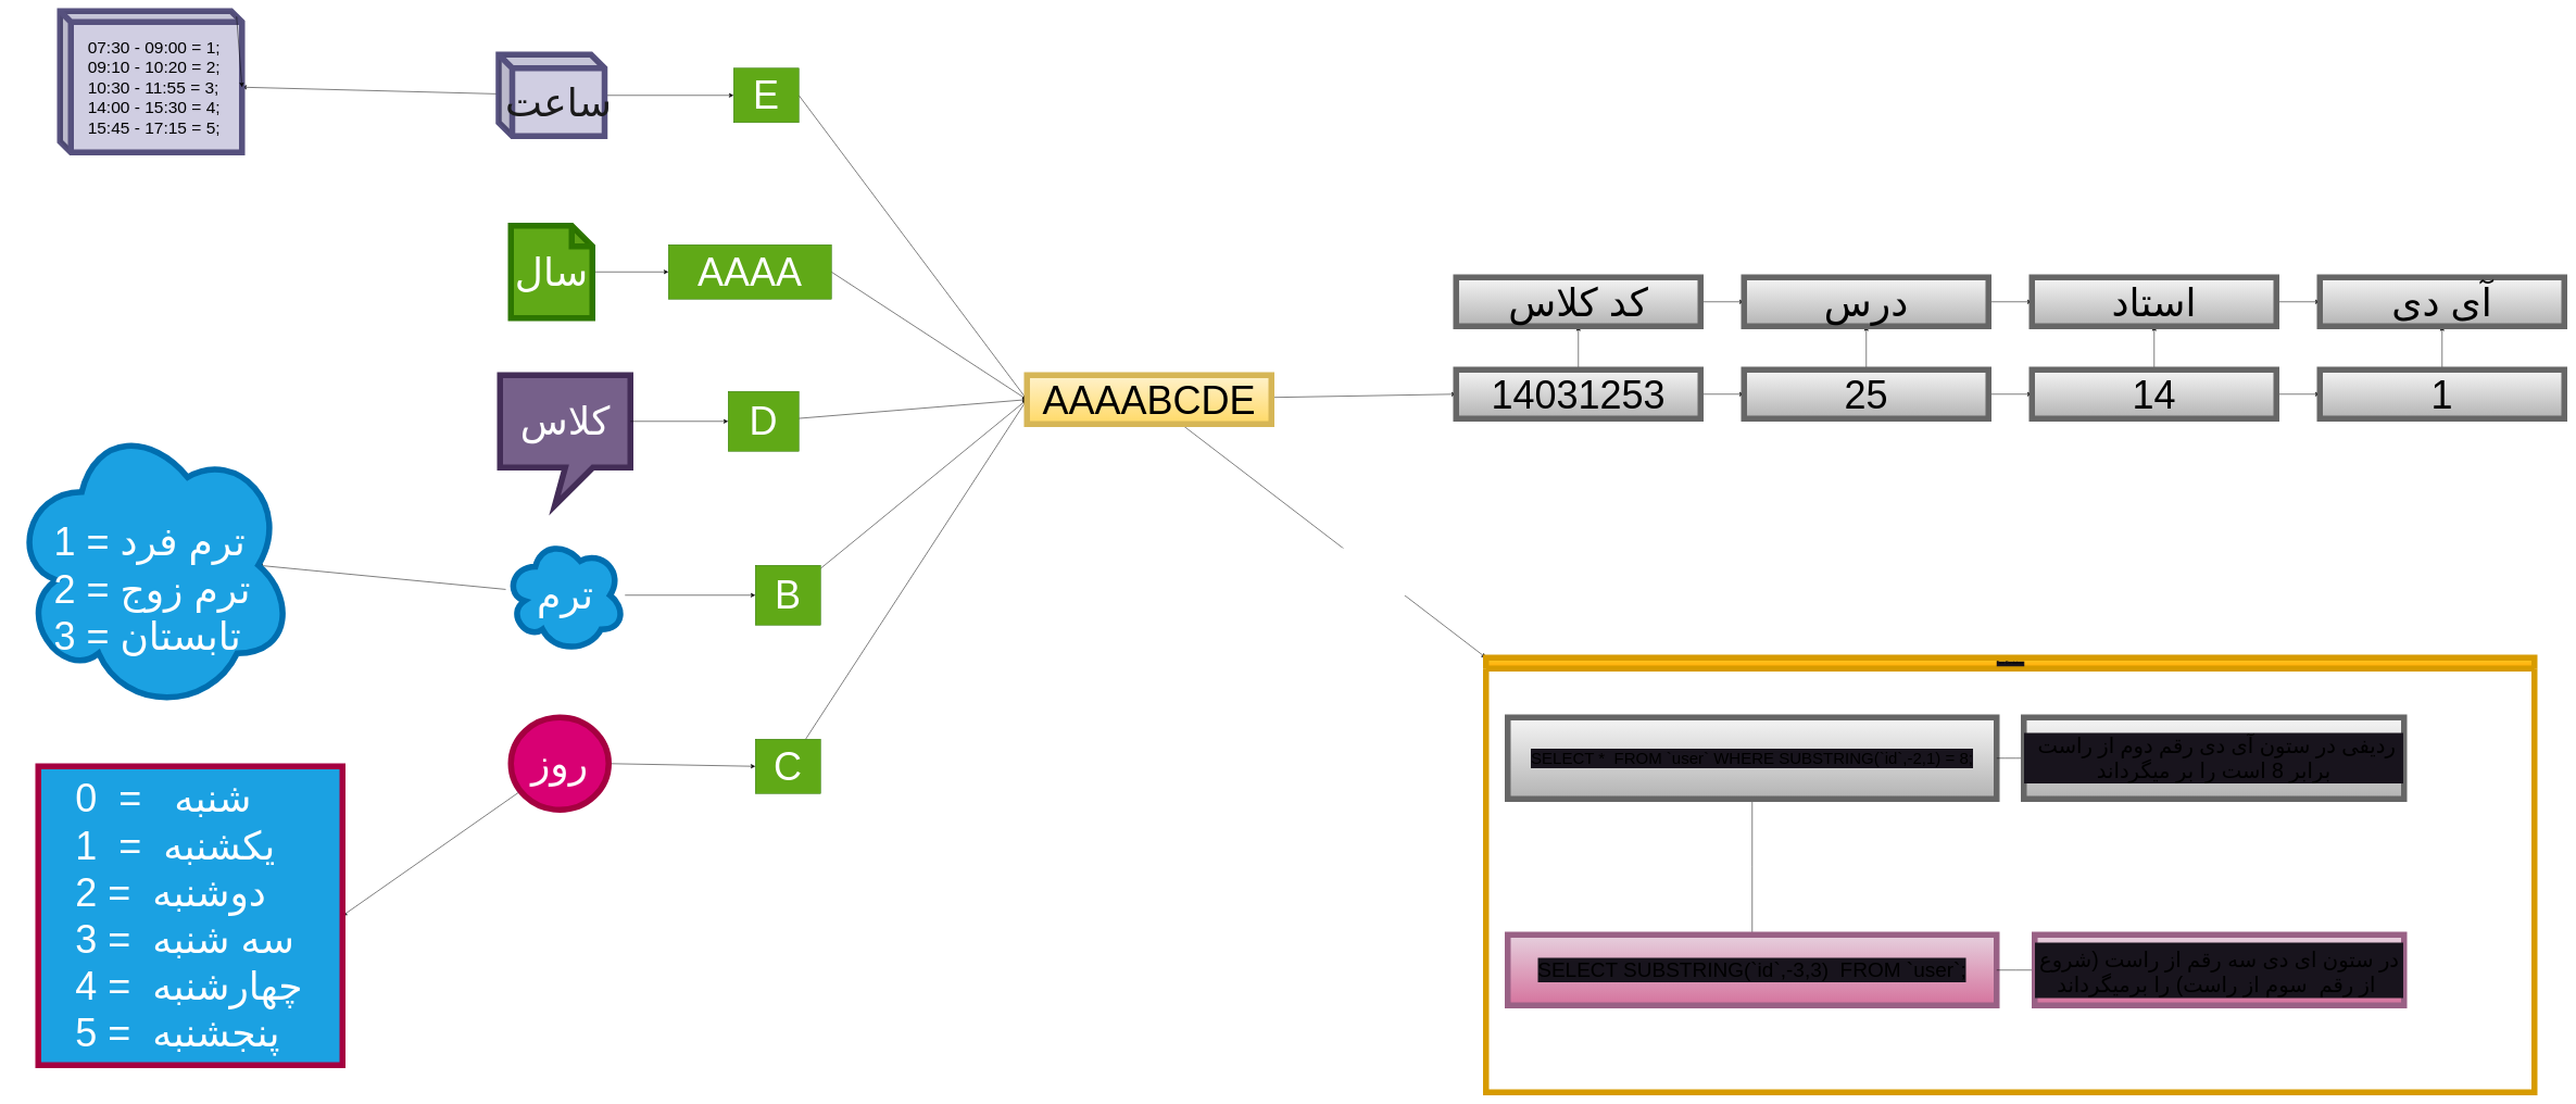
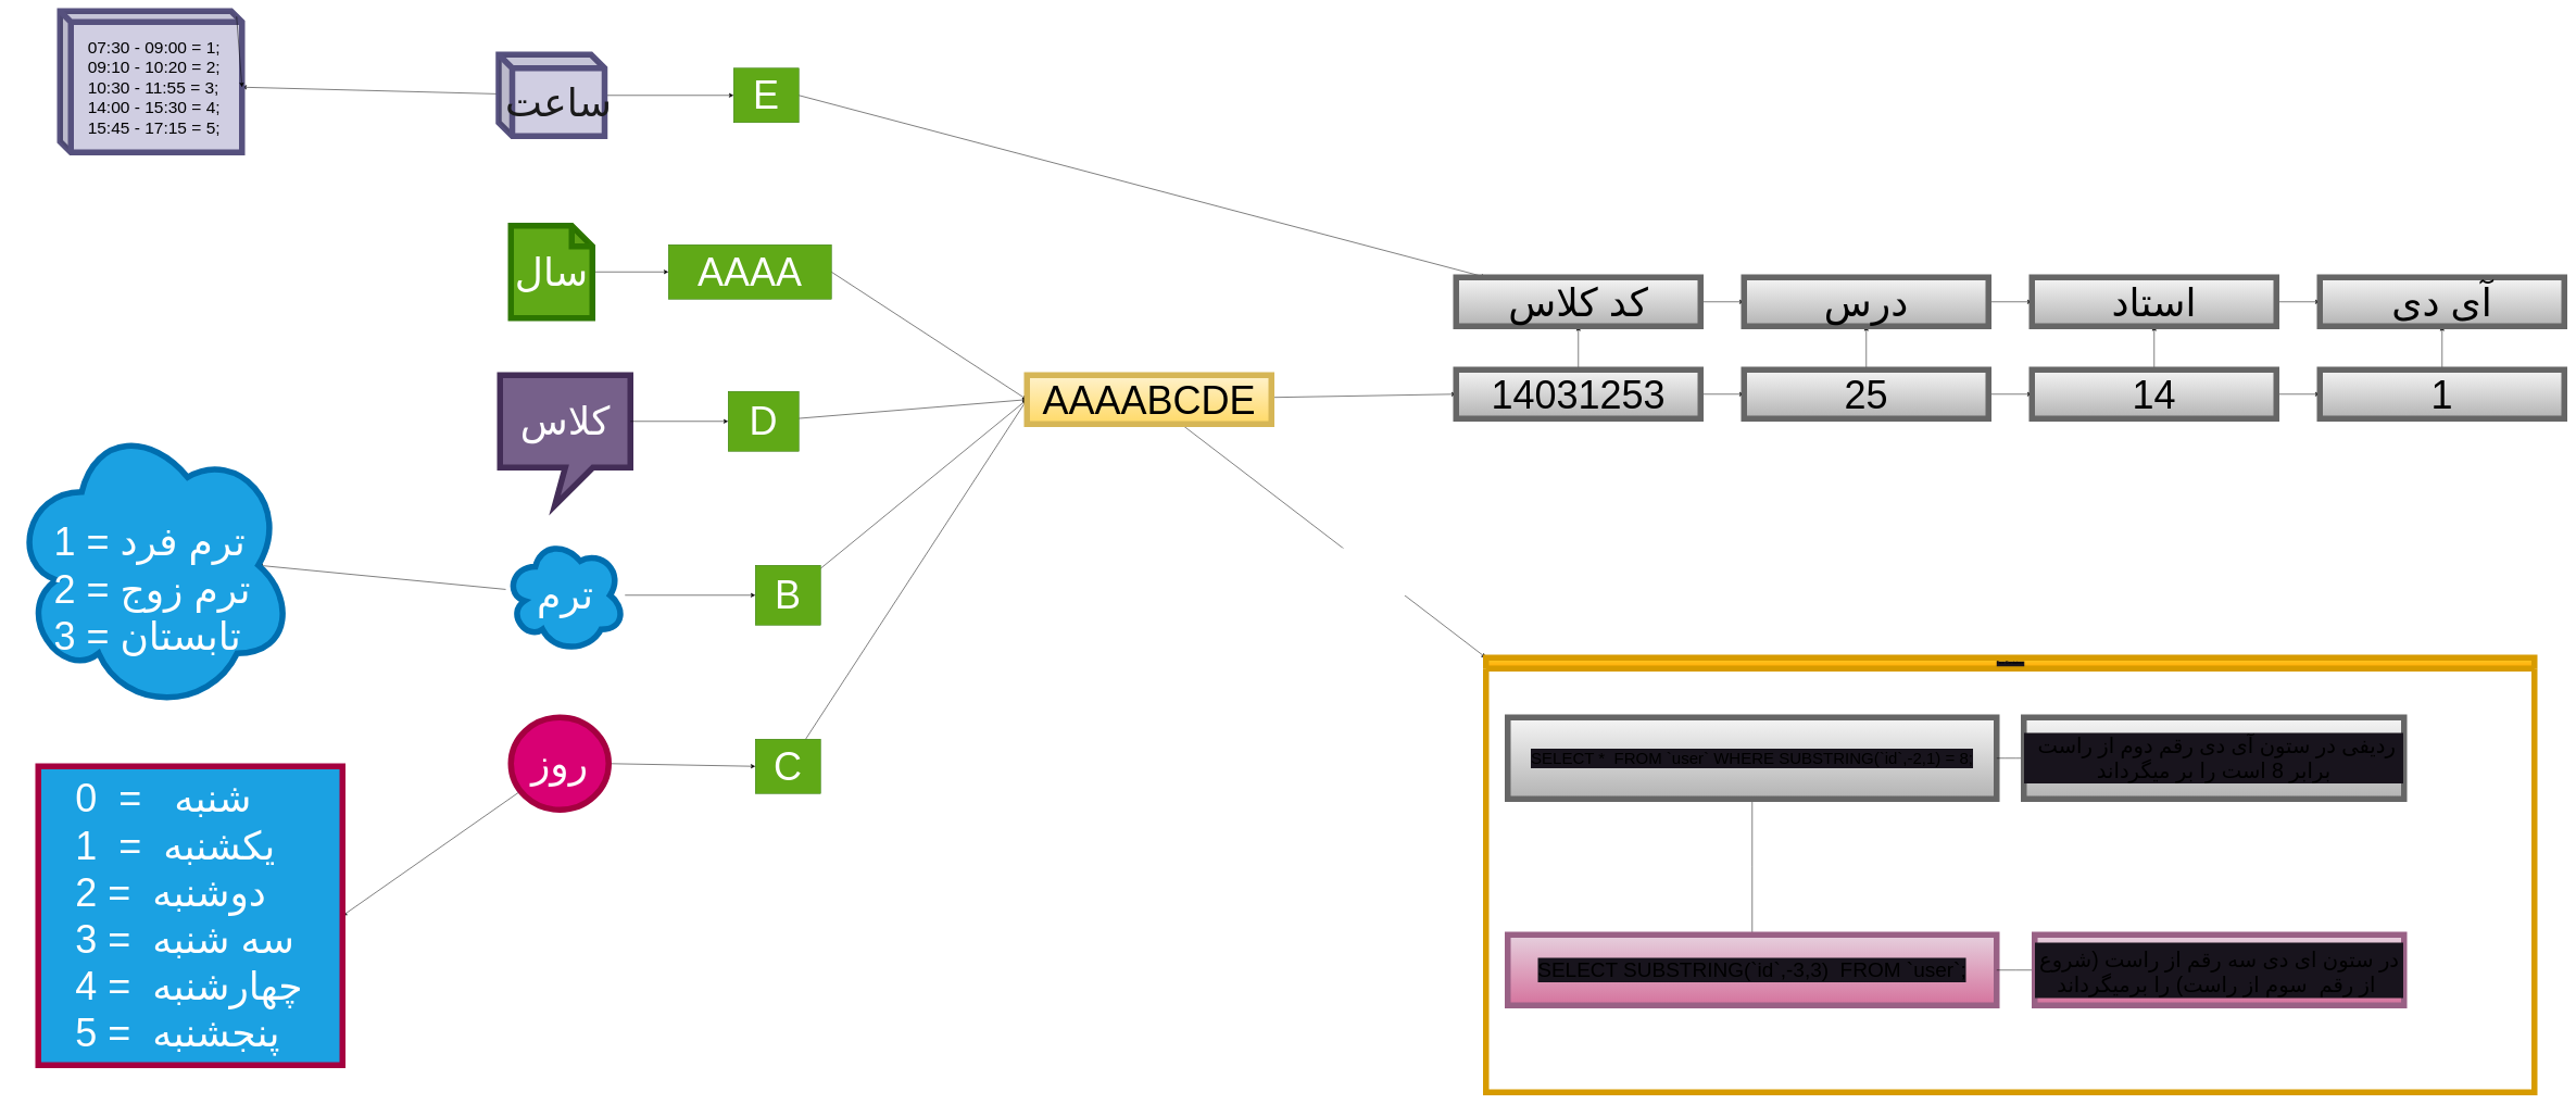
- <mxCell id="4" style="edgeStyle=none;html=1;fontSize=72;fontColor=#000000;exitX=1;exitY=0.5;exitDx=0;exitDy=0;entryX=0;entryY=0.5;entryDx=0;entryDy=0;" edge="1" parent="1" source="5" target="28"><mxGeometry relative="1" as="geometry" /></mxCell>
+ <mxCell id="4" style="edgeStyle=none;html=1;fontSize=72;fontColor=#000000;exitX=1;exitY=0.5;exitDx=0;exitDy=0;" edge="1" parent="1" source="5" target="45"><mxGeometry relative="1" as="geometry" /></mxCell>
